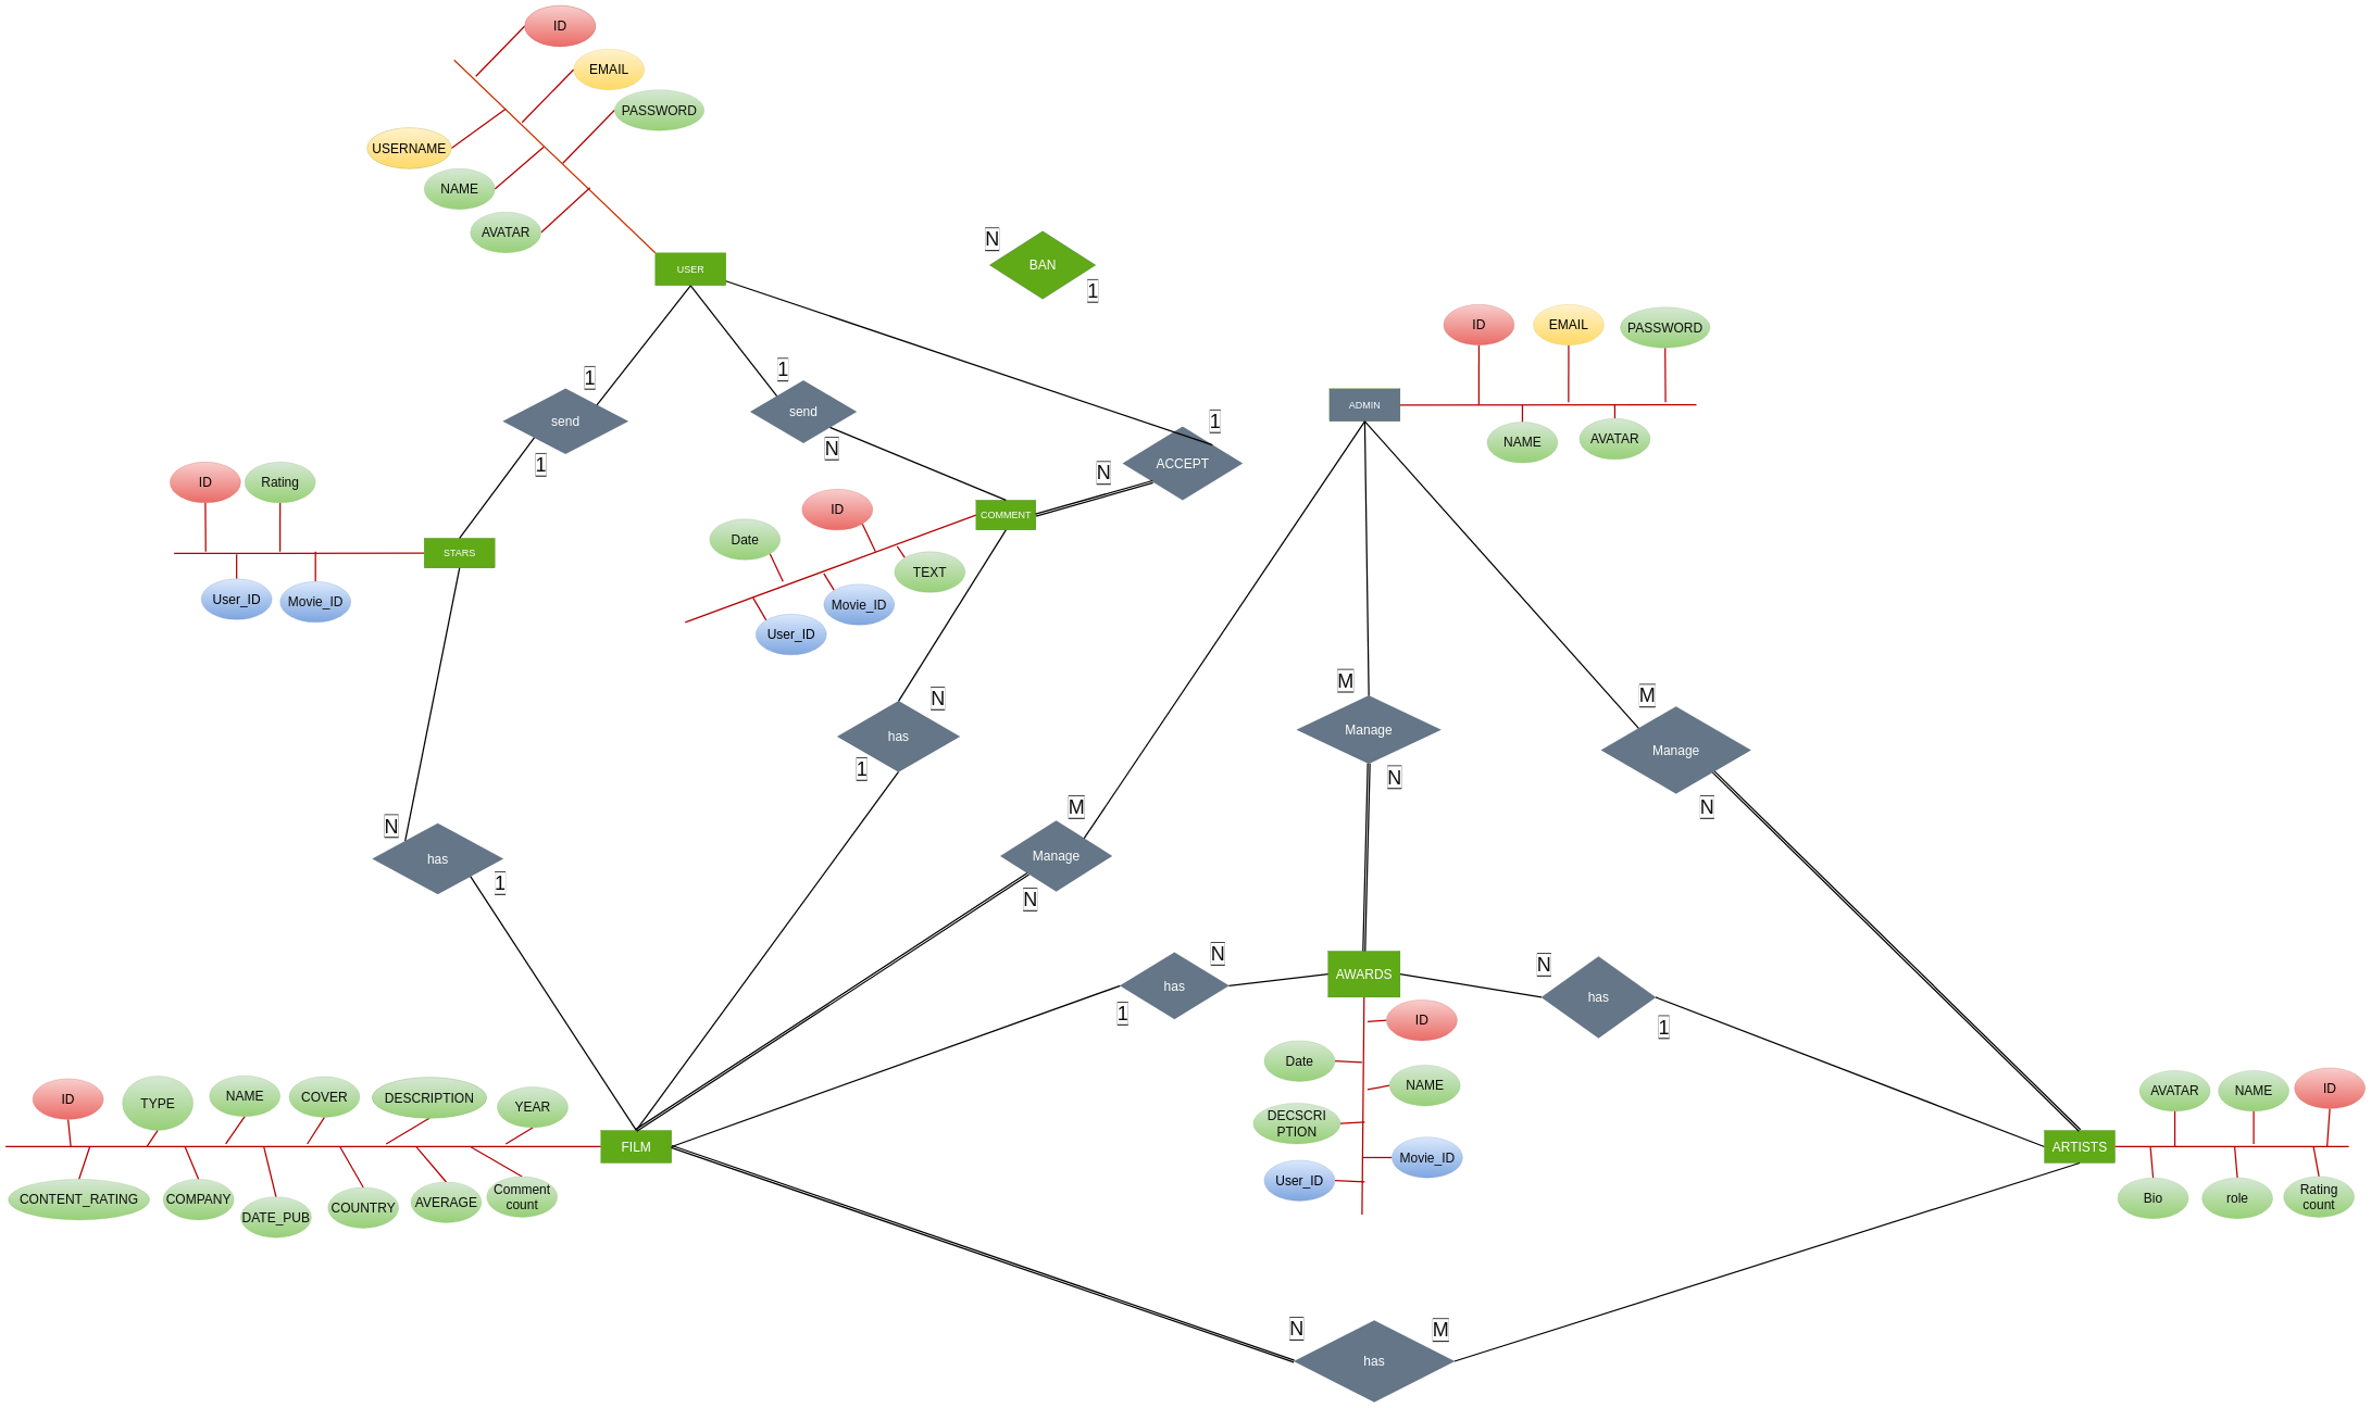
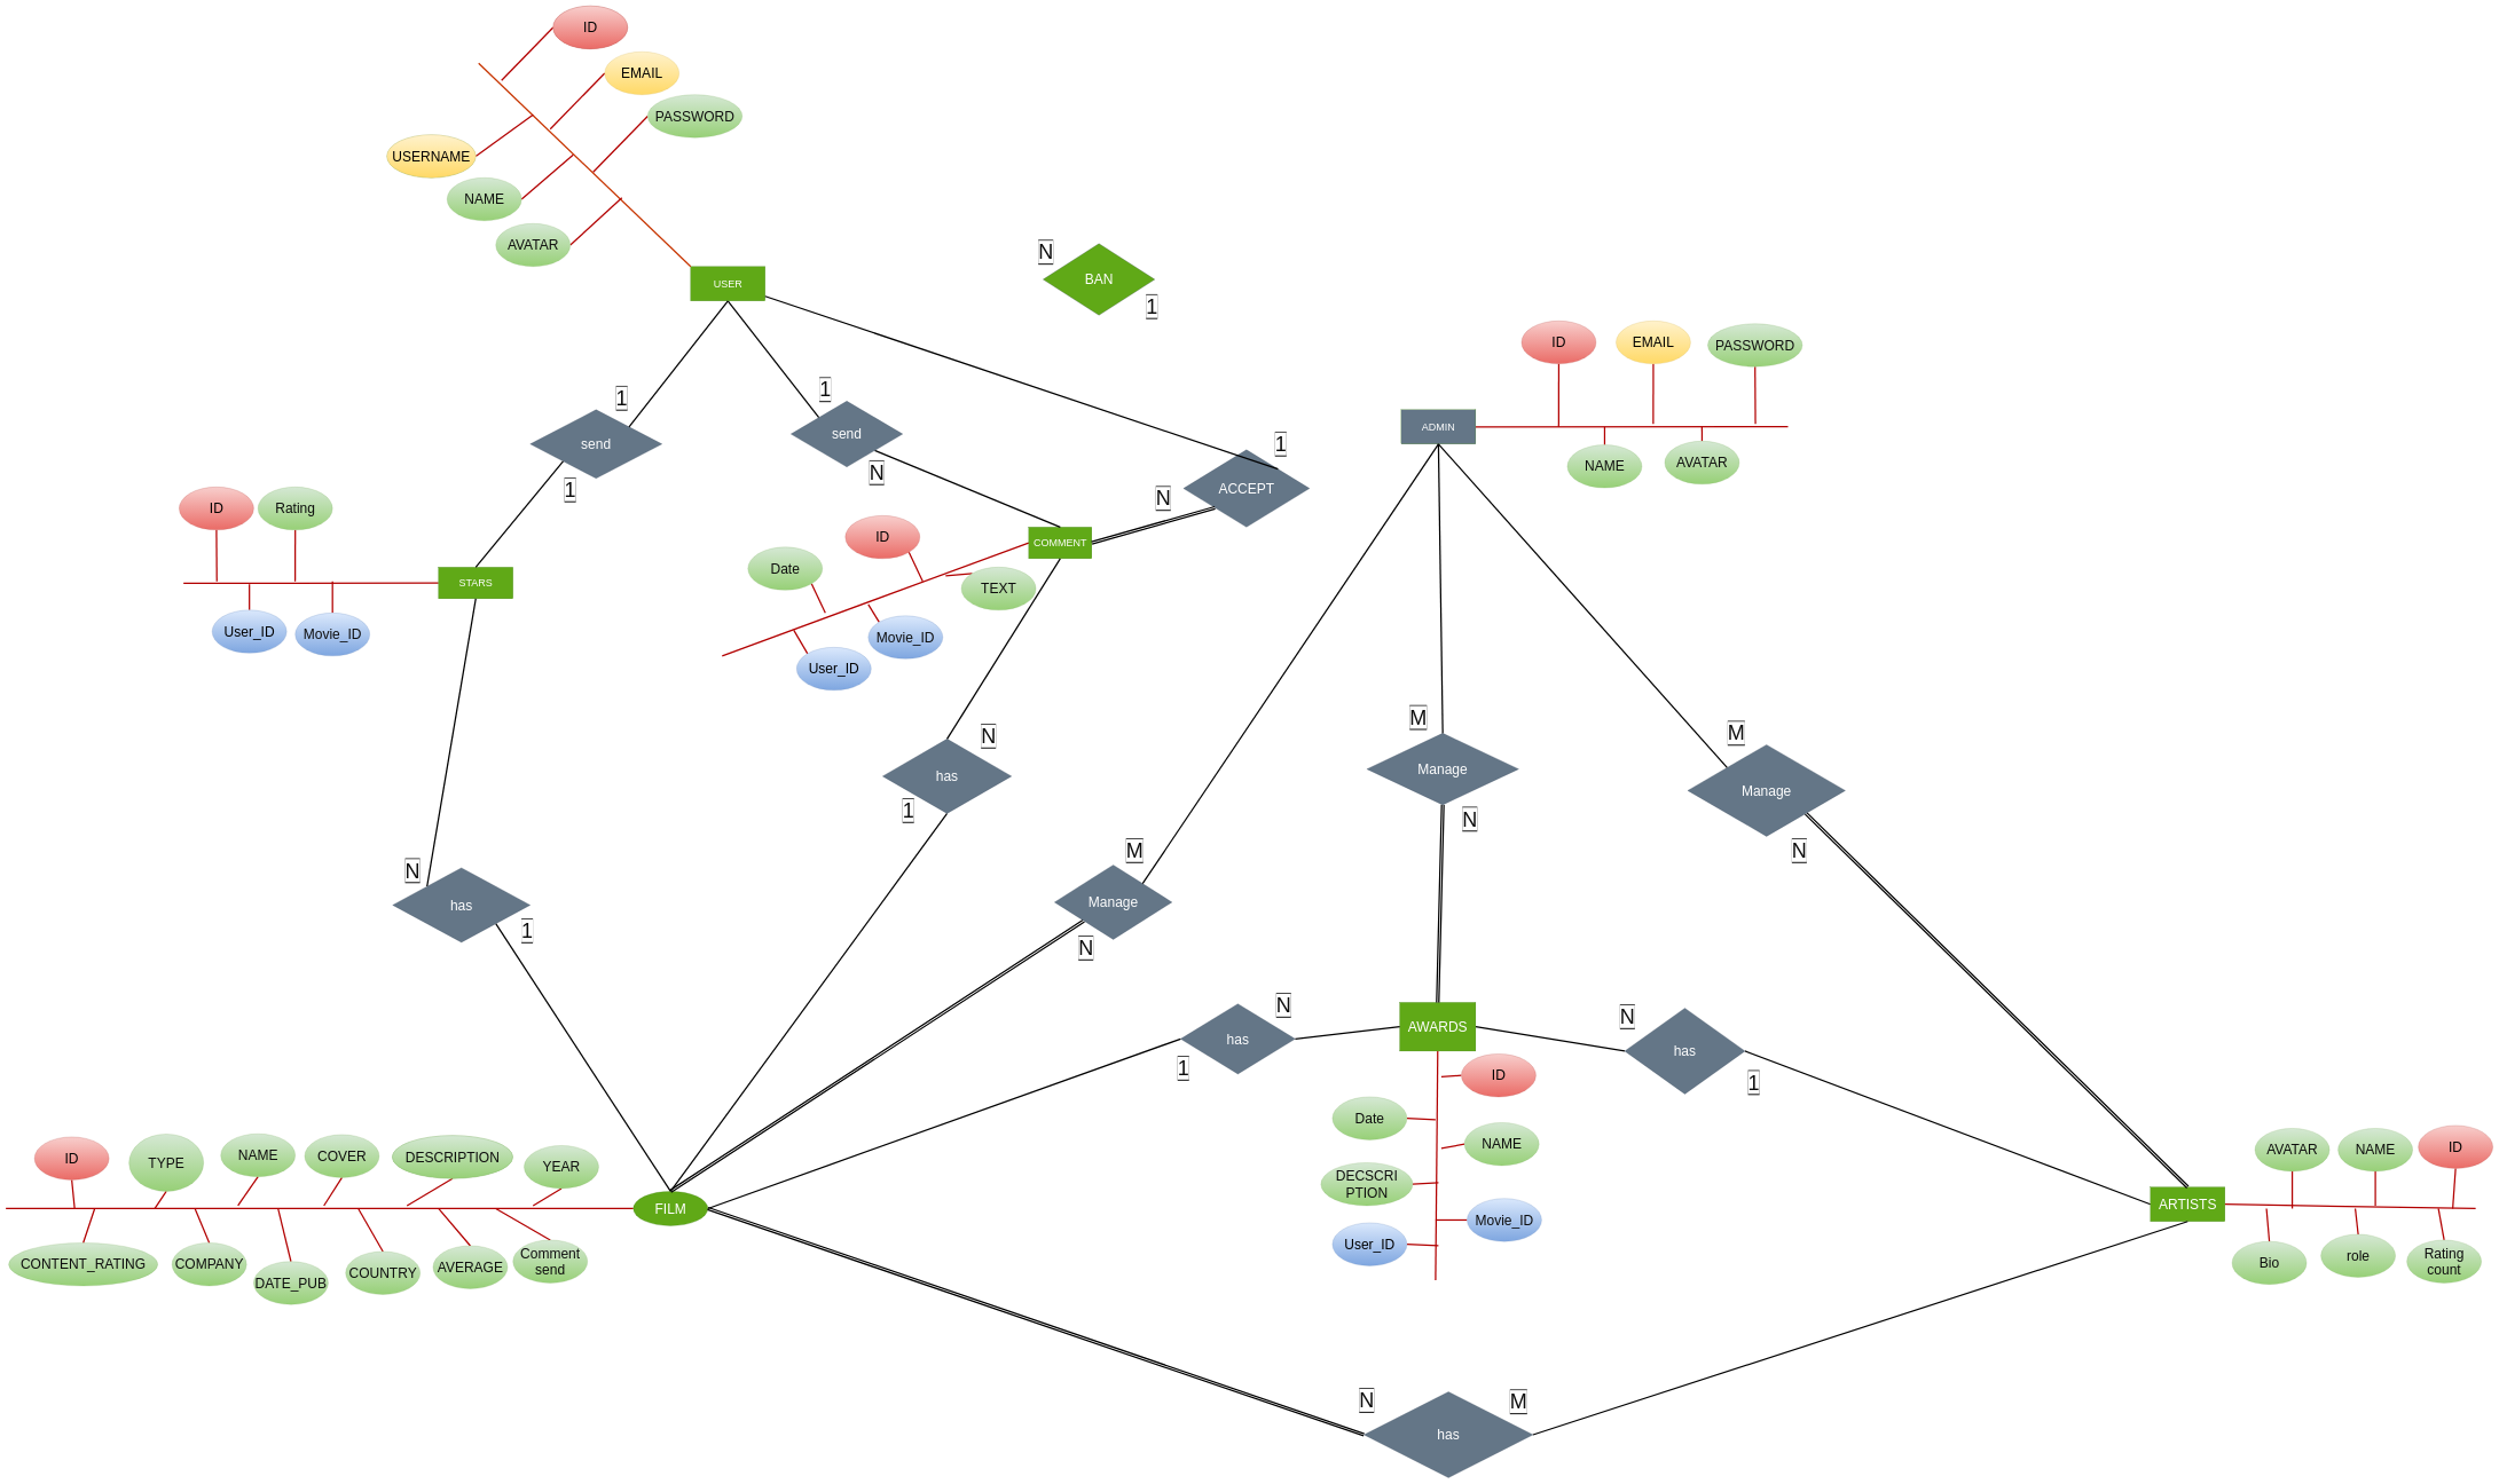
- <mxCell id="15" value="&lt;font style=&quot;font-size: 36px&quot;&gt;STARS&lt;/font&gt;" style="rounded=0;whiteSpace=wrap;html=1;fillColor=#60a917;fontColor=#ffffff;strokeColor=#2D7600;" parent="1" vertex="1"><mxGeometry x="1560" y="1980" width="260" height="110" as="geometry" /></mxCell>
+ <mxCell id="15" value="&lt;font style=&quot;font-size: 36px&quot;&gt;STARS&lt;/font&gt;" style="rounded=0;whiteSpace=wrap;html=1;fillColor=#60a917;fontColor=#ffffff;strokeColor=#2D7600;" parent="1" vertex="1"><mxGeometry x="1530" y="1980" width="260" height="110" as="geometry" /></mxCell>
- <mxCell id="139" value="&lt;font color=&quot;#0d0d0d&quot;&gt;TEXT&lt;/font&gt;" style="ellipse;whiteSpace=wrap;html=1;fontSize=48;fillColor=#d5e8d4;gradientColor=#97d077;strokeColor=#82b366;" parent="1" vertex="1"><mxGeometry x="3290" y="2030" width="260" height="150" as="geometry" /></mxCell>
+ <mxCell id="139" value="&lt;font color=&quot;#0d0d0d&quot;&gt;TEXT&lt;/font&gt;" style="ellipse;whiteSpace=wrap;html=1;fontSize=48;fillColor=#d5e8d4;gradientColor=#97d077;strokeColor=#82b366;" parent="1" vertex="1"><mxGeometry x="3355" y="1980" width="260" height="150" as="geometry" /></mxCell>
- <mxCell id="11" value="&lt;font style=&quot;font-size: 48px&quot;&gt;FILM&lt;/font&gt;" style="rounded=0;whiteSpace=wrap;html=1;fillColor=#60a917;fontColor=#ffffff;strokeColor=#2D7600;" parent="1" vertex="1"><mxGeometry x="2210" y="4160" width="260" height="120" as="geometry" /></mxCell>
+ <mxCell id="11" value="&lt;font style=&quot;font-size: 48px&quot;&gt;FILM&lt;/font&gt;" style="ellipse;whiteSpace=wrap;html=1;fillColor=#60a917;fontColor=#ffffff;strokeColor=#2D7600;" parent="1" vertex="1"><mxGeometry x="2210" y="4160" width="260" height="120" as="geometry" /></mxCell>
- <mxCell id="9" value="&lt;font style=&quot;font-size: 48px&quot;&gt;ARTISTS&lt;/font&gt;" style="rounded=0;whiteSpace=wrap;html=1;fillColor=#60a917;fontColor=#ffffff;strokeColor=#2D7600;" parent="1" vertex="1"><mxGeometry x="7520" y="4160" width="260" height="120" as="geometry" /></mxCell>
+ <mxCell id="9" value="&lt;font style=&quot;font-size: 48px&quot;&gt;ARTISTS&lt;/font&gt;" style="rounded=0;whiteSpace=wrap;html=1;fillColor=#60a917;fontColor=#ffffff;strokeColor=#2D7600;" parent="1" vertex="1"><mxGeometry x="7505" y="4145" width="260" height="120" as="geometry" /></mxCell>
- <mxCell id="104" value="&lt;font color=&quot;#0d0d0d&quot;&gt;Comment&lt;br&gt;count&lt;br&gt;&lt;/font&gt;" style="ellipse;whiteSpace=wrap;html=1;fontSize=48;fillColor=#d5e8d4;gradientColor=#97d077;strokeColor=#82b366;" parent="1" vertex="1"><mxGeometry x="1790" y="4330" width="260" height="150" as="geometry" /></mxCell>
+ <mxCell id="104" value="&lt;font color=&quot;#0d0d0d&quot;&gt;Comment&lt;br&gt;send&lt;br&gt;&lt;/font&gt;" style="ellipse;whiteSpace=wrap;html=1;fontSize=48;fillColor=#d5e8d4;gradientColor=#97d077;strokeColor=#82b366;" parent="1" vertex="1"><mxGeometry x="1790" y="4330" width="260" height="150" as="geometry" /></mxCell>
- <mxCell id="116" value="&lt;font color=&quot;#0d0d0d&quot;&gt;role&lt;/font&gt;" style="ellipse;whiteSpace=wrap;html=1;fontSize=48;fillColor=#d5e8d4;gradientColor=#97d077;strokeColor=#82b366;" parent="1" vertex="1"><mxGeometry x="8100" y="4335" width="260" height="150" as="geometry" /></mxCell>
+ <mxCell id="116" value="&lt;font color=&quot;#0d0d0d&quot;&gt;role&lt;/font&gt;" style="ellipse;whiteSpace=wrap;html=1;fontSize=48;fillColor=#d5e8d4;gradientColor=#97d077;strokeColor=#82b366;" parent="1" vertex="1"><mxGeometry x="8100" y="4310" width="260" height="150" as="geometry" /></mxCell>
